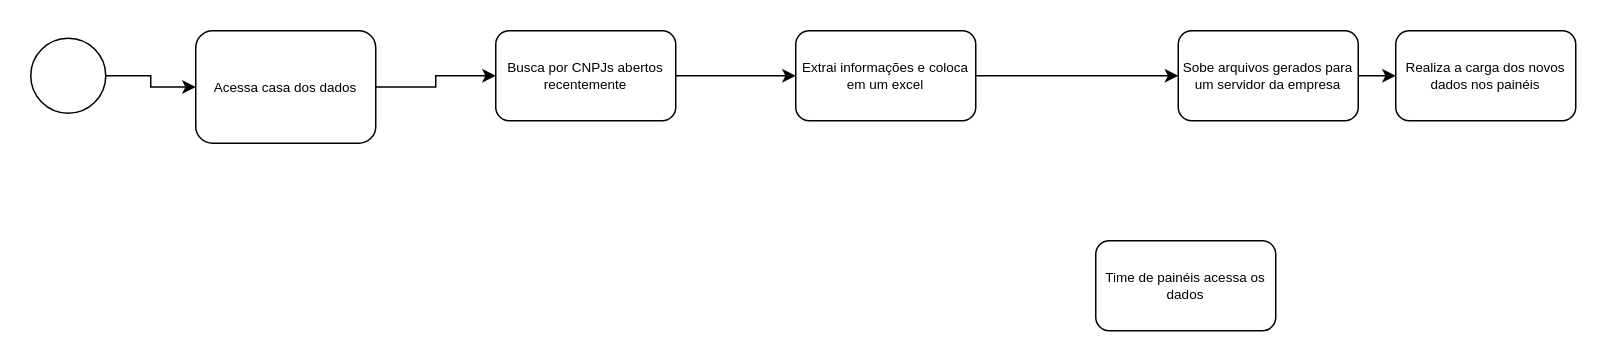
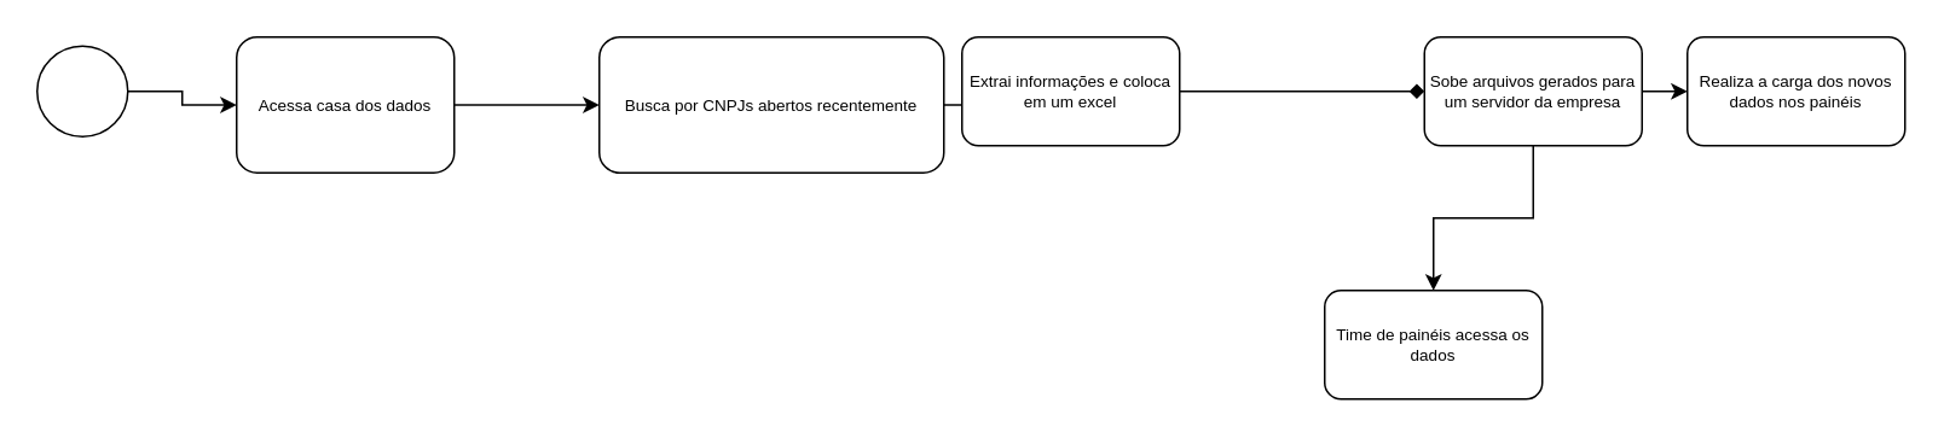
- <mxCell id="7" value="Busca por CNPJs abertos recentemente" style="rounded=1;whiteSpace=wrap;html=1;fontSize=9;sketch=0;hachureGap=4;jiggle=2;curveFitting=1;fontFamily=Helvetica;" vertex="1" parent="1"><mxGeometry x="330" y="20" width="120" height="60" as="geometry" /></mxCell>
+ <mxCell id="7" value="Busca por CNPJs abertos recentemente" style="rounded=1;whiteSpace=wrap;html=1;fontSize=9;sketch=0;hachureGap=4;jiggle=2;curveFitting=1;fontFamily=Helvetica;" vertex="1" parent="1"><mxGeometry x="330" y="20" width="190" height="75" as="geometry" /></mxCell>
- <mxCell id="8" value="" style="edgeStyle=orthogonalEdgeStyle;rounded=0;sketch=0;hachureGap=4;jiggle=2;curveFitting=1;orthogonalLoop=1;jettySize=auto;html=1;fontFamily=Helvetica;fontSize=9;" edge="1" parent="1" source="9" target="12"><mxGeometry relative="1" as="geometry" /></mxCell>
+ <mxCell id="8" value="" style="edgeStyle=orthogonalEdgeStyle;rounded=0;sketch=0;hachureGap=4;jiggle=2;curveFitting=1;orthogonalLoop=1;jettySize=auto;html=1;fontFamily=Helvetica;fontSize=9;endArrow=diamond;" edge="1" parent="1" source="9" target="12"><mxGeometry relative="1" as="geometry" /></mxCell>
+ <mxCell id="11" value="" style="edgeStyle=orthogonalEdgeStyle;rounded=0;sketch=0;hachureGap=4;jiggle=2;curveFitting=1;orthogonalLoop=1;jettySize=auto;html=1;fontFamily=Helvetica;fontSize=9;" edge="1" parent="1" source="12" target="14"><mxGeometry relative="1" as="geometry" /></mxCell>
